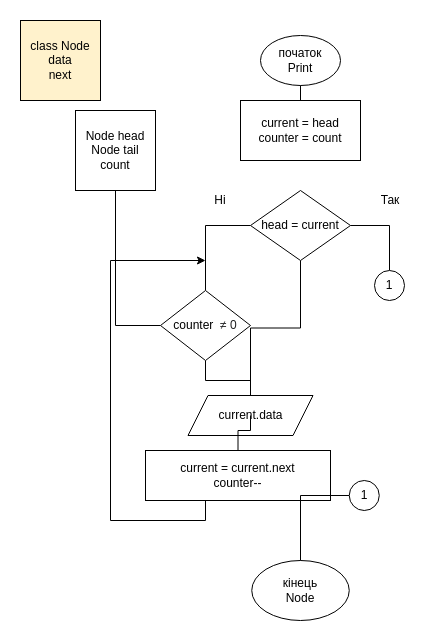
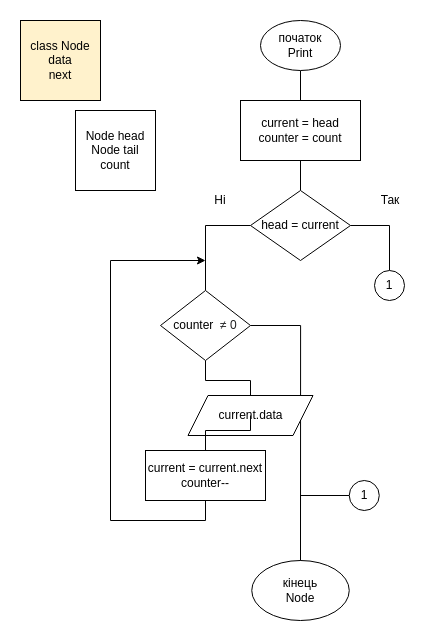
- <mxCell id="5" value="початок&lt;br&gt;Print" style="ellipse;whiteSpace=wrap;html=1;" vertex="1" parent="1"><mxGeometry x="260" y="35" width="80" height="50" as="geometry" /></mxCell>
+ <mxCell id="5" value="початок&lt;br&gt;Print" style="ellipse;whiteSpace=wrap;html=1;" vertex="1" parent="1"><mxGeometry x="260" y="20" width="80" height="50" as="geometry" /></mxCell>
- <mxCell id="15" style="edgeStyle=orthogonalEdgeStyle;rounded=0;orthogonalLoop=1;jettySize=auto;html=1;endArrow=none;endFill=0;" edge="1" parent="1" source="16" target="3"><mxGeometry relative="1" as="geometry"><mxPoint x="300" y="590" as="targetPoint" /></mxGeometry></mxCell>
+ <mxCell id="15" style="edgeStyle=orthogonalEdgeStyle;rounded=0;orthogonalLoop=1;jettySize=auto;html=1;endArrow=none;endFill=0;" edge="1" parent="1" source="16" target="21"><mxGeometry relative="1" as="geometry"><mxPoint x="300" y="590" as="targetPoint" /></mxGeometry></mxCell>
- <mxCell id="9" value="" style="edgeStyle=orthogonalEdgeStyle;rounded=0;orthogonalLoop=1;jettySize=auto;html=1;endArrow=none;endFill=0;" edge="1" parent="1" source="10" target="17"><mxGeometry relative="1" as="geometry" /></mxCell>
+ <mxCell id="9" value="" style="edgeStyle=orthogonalEdgeStyle;rounded=0;orthogonalLoop=1;jettySize=auto;html=1;endArrow=none;endFill=0;" edge="1" parent="1" source="10" target="6"><mxGeometry relative="1" as="geometry" /></mxCell>
- <mxCell id="20" value="current = current.next&lt;br&gt;counter--" style="rounded=0;whiteSpace=wrap;html=1;" vertex="1" parent="1"><mxGeometry x="145" y="450" width="185" height="50" as="geometry" /></mxCell>
+ <mxCell id="20" value="current = current.next&lt;br&gt;counter--" style="rounded=0;whiteSpace=wrap;html=1;" vertex="1" parent="1"><mxGeometry x="145" y="450" width="120" height="50" as="geometry" /></mxCell>
